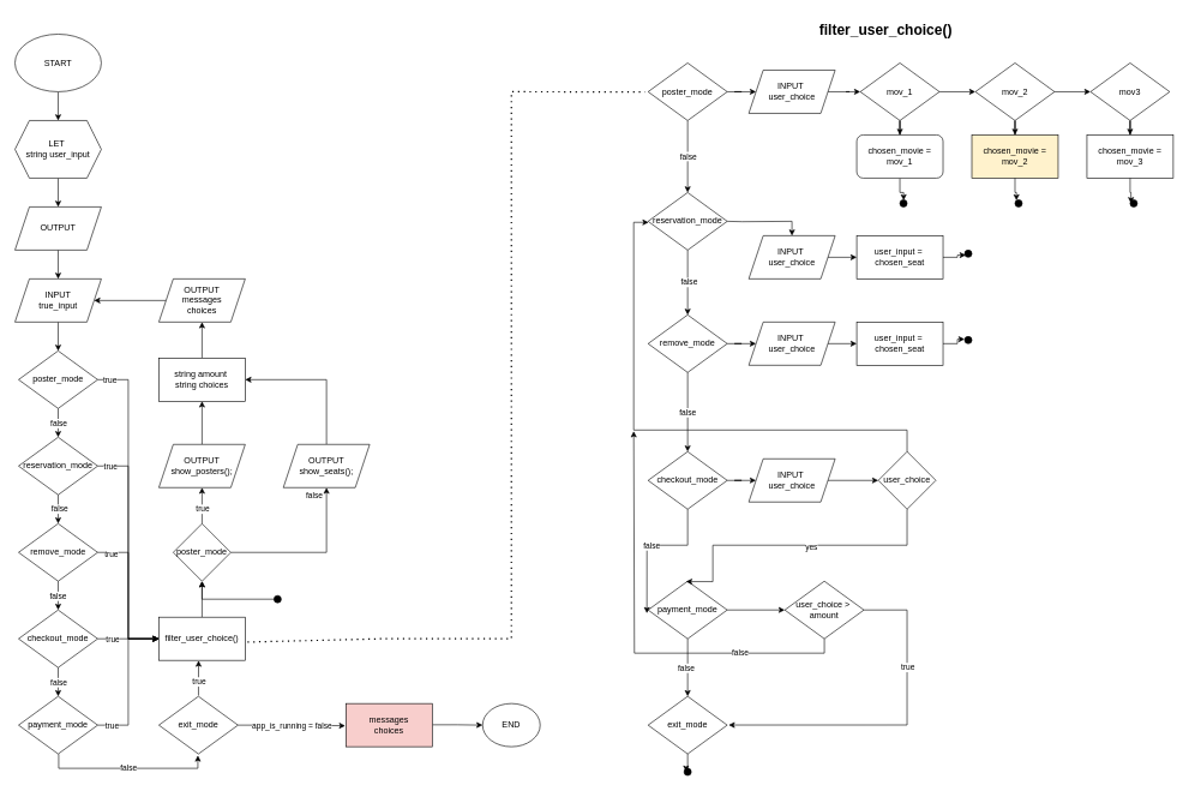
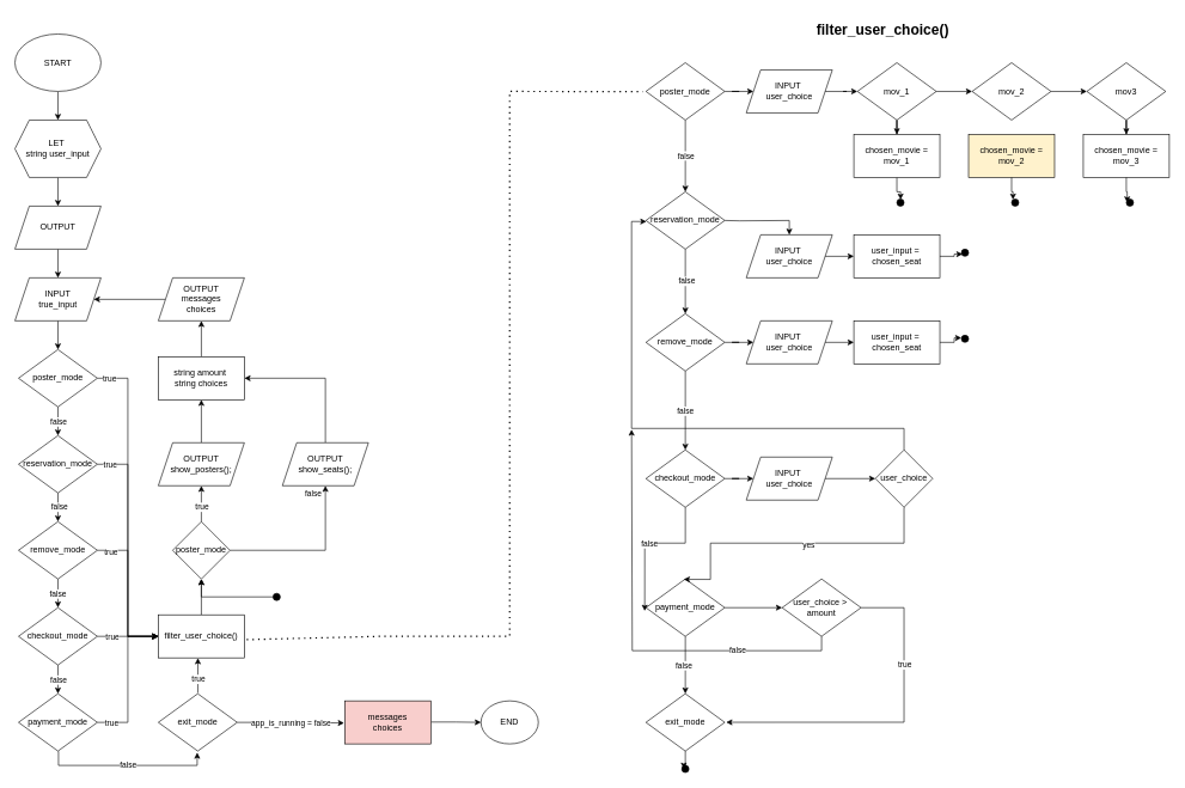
- <mxCell id="84" value="" style="edgeStyle=orthogonalEdgeStyle;rounded=0;orthogonalLoop=1;jettySize=auto;html=1;" edge="1" parent="1" source="85" target="92"><mxGeometry relative="1" as="geometry" /></mxCell>
- <mxCell id="91" value="chosen_movie =&lt;br&gt;mov_1" style="whiteSpace=wrap;html=1;rounded=1;" vertex="1" parent="1"><mxGeometry x="1190" y="187" width="120" height="60" as="geometry" /></mxCell>
+ <mxCell id="91" value="chosen_movie =&lt;br&gt;mov_1" style="whiteSpace=wrap;html=1;" vertex="1" parent="1"><mxGeometry x="1190" y="187" width="120" height="60" as="geometry" /></mxCell>
